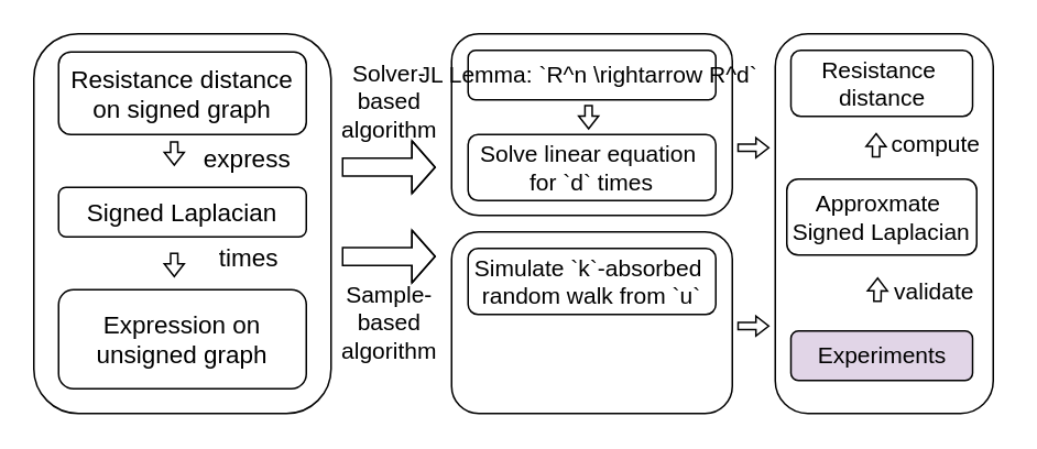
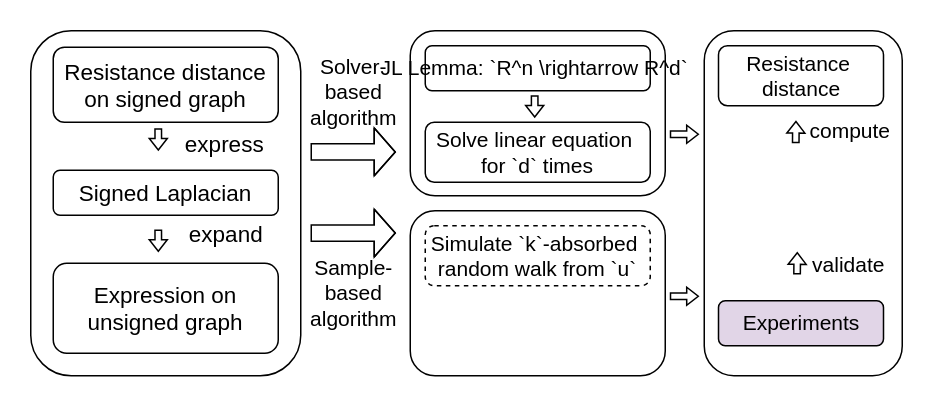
- <mxCell id="19" value="&lt;span style=&quot;font-size: 14px; text-wrap-mode: nowrap;&quot;&gt;Approxmate&amp;nbsp;&lt;/span&gt;&lt;div&gt;&lt;span style=&quot;font-size: 14px; text-wrap-mode: nowrap;&quot;&gt;Signed Laplacian&lt;/span&gt;&lt;/div&gt;" style="rounded=1;whiteSpace=wrap;html=1;" parent="1" vertex="1"><mxGeometry x="476" y="108" width="115" height="46" as="geometry" /></mxCell>
- <mxCell id="7" value="&lt;font style=&quot;font-size: 15px;&quot;&gt;times&lt;/font&gt;" style="text;html=1;align=center;verticalAlign=middle;resizable=0;points=[];autosize=1;strokeColor=none;fillColor=none;" parent="1" vertex="1"><mxGeometry x="115" y="140" width="70" height="30" as="geometry" /></mxCell>
+ <mxCell id="7" value="&lt;font style=&quot;font-size: 15px;&quot;&gt;expand&lt;/font&gt;" style="text;html=1;align=center;verticalAlign=middle;resizable=0;points=[];autosize=1;strokeColor=none;fillColor=none;" parent="1" vertex="1"><mxGeometry x="115" y="140" width="70" height="30" as="geometry" /></mxCell>
- <mxCell id="14" value="&lt;span style=&quot;font-size: 14px; text-wrap-mode: nowrap;&quot;&gt;Simulate `k`-absorbed&amp;nbsp;&lt;/span&gt;&lt;div&gt;&lt;span style=&quot;font-size: 14px; text-wrap-mode: nowrap;&quot;&gt;random walk from `u`&lt;/span&gt;&lt;/div&gt;" style="rounded=1;whiteSpace=wrap;html=1;" parent="1" vertex="1"><mxGeometry x="283" y="150" width="150" height="40" as="geometry" /></mxCell>
+ <mxCell id="14" value="&lt;span style=&quot;font-size: 14px; text-wrap-mode: nowrap;&quot;&gt;Simulate `k`-absorbed&amp;nbsp;&lt;/span&gt;&lt;div&gt;&lt;span style=&quot;font-size: 14px; text-wrap-mode: nowrap;&quot;&gt;random walk from `u`&lt;/span&gt;&lt;/div&gt;" style="rounded=1;whiteSpace=wrap;html=1;dashed=1;" parent="1" vertex="1"><mxGeometry x="283" y="150" width="150" height="40" as="geometry" /></mxCell>
